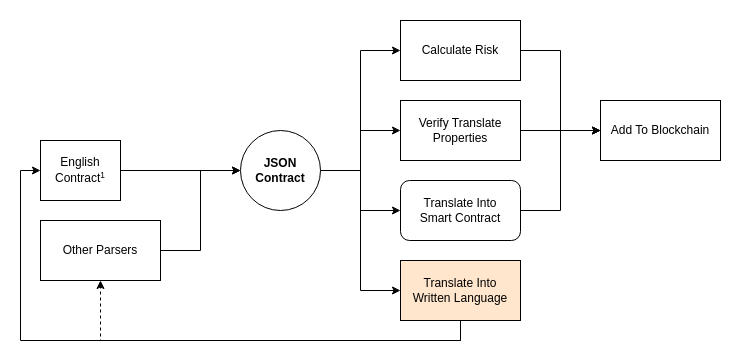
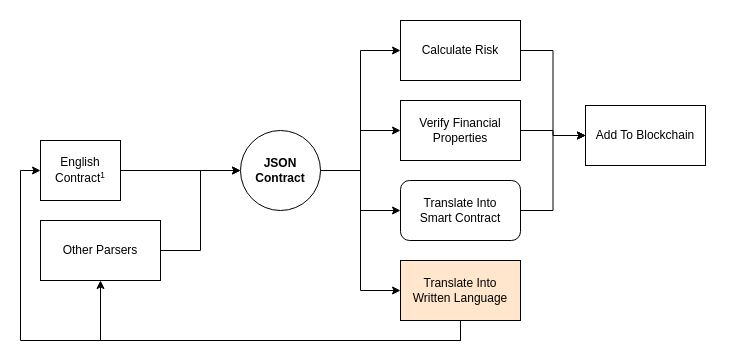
- <mxCell id="16" value="Verify Translate Properties" style="rounded=0;whiteSpace=wrap;html=1;" vertex="1" parent="1"><mxGeometry x="400" y="100" width="120" height="60" as="geometry" /></mxCell>
+ <mxCell id="16" value="Verify Financial Properties" style="rounded=0;whiteSpace=wrap;html=1;" vertex="1" parent="1"><mxGeometry x="400" y="100" width="120" height="60" as="geometry" /></mxCell>
- <mxCell id="19" value="Add To Blockchain" style="rounded=0;whiteSpace=wrap;html=1;" vertex="1" parent="1"><mxGeometry x="600" y="100" width="120" height="60" as="geometry" /></mxCell>
+ <mxCell id="19" value="Add To Blockchain" style="rounded=0;whiteSpace=wrap;html=1;" vertex="1" parent="1"><mxGeometry x="585" y="105" width="120" height="60" as="geometry" /></mxCell>
- <mxCell id="20" style="edgeStyle=orthogonalEdgeStyle;rounded=0;orthogonalLoop=1;jettySize=auto;html=1;entryX=0.5;entryY=1;entryDx=0;entryDy=0;exitX=1;exitY=0.5;exitDx=0;exitDy=0;dashed=1;" edge="1" parent="1" source="18" target="10"><mxGeometry relative="1" as="geometry"><mxPoint x="660" y="320" as="sourcePoint" /><Array as="points"><mxPoint x="520" y="320" /><mxPoint x="460" y="320" /><mxPoint x="460" y="340" /><mxPoint x="100" y="340" /></Array></mxGeometry></mxCell>
+ <mxCell id="20" style="edgeStyle=orthogonalEdgeStyle;rounded=0;orthogonalLoop=1;jettySize=auto;html=1;entryX=0.5;entryY=1;entryDx=0;entryDy=0;exitX=1;exitY=0.5;exitDx=0;exitDy=0;" edge="1" parent="1" source="18" target="10"><mxGeometry relative="1" as="geometry"><mxPoint x="660" y="320" as="sourcePoint" /><Array as="points"><mxPoint x="520" y="320" /><mxPoint x="460" y="320" /><mxPoint x="460" y="340" /><mxPoint x="100" y="340" /></Array></mxGeometry></mxCell>
